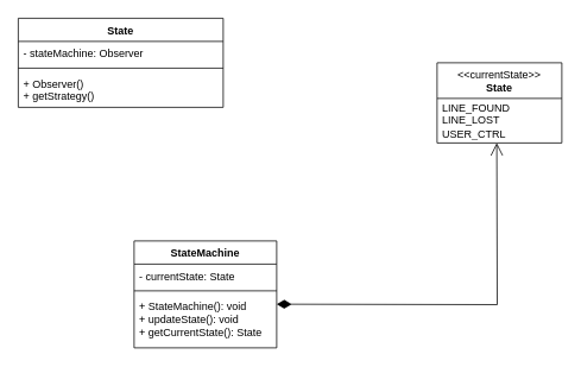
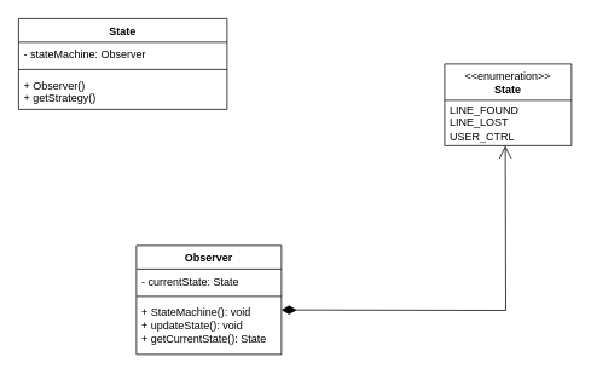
- <mxCell id="10" value="&amp;lt;&amp;lt;currentState&amp;gt;&amp;gt;&lt;br&gt;&lt;b&gt;State&lt;/b&gt;" style="swimlane;fontStyle=0;align=center;verticalAlign=top;childLayout=stackLayout;horizontal=1;startSize=40;horizontalStack=0;resizeParent=1;resizeParentMax=0;resizeLast=0;collapsible=0;marginBottom=0;html=1;whiteSpace=wrap;" vertex="1" parent="1"><mxGeometry x="490" y="70" width="140" height="90" as="geometry" /></mxCell>
+ <mxCell id="10" value="&amp;lt;&amp;lt;enumeration&amp;gt;&amp;gt;&lt;br&gt;&lt;b&gt;State&lt;/b&gt;" style="swimlane;fontStyle=0;align=center;verticalAlign=top;childLayout=stackLayout;horizontal=1;startSize=40;horizontalStack=0;resizeParent=1;resizeParentMax=0;resizeLast=0;collapsible=0;marginBottom=0;html=1;whiteSpace=wrap;" vertex="1" parent="1"><mxGeometry x="490" y="70" width="140" height="90" as="geometry" /></mxCell>
- <mxCell id="6" value="StateMachine" style="swimlane;fontStyle=1;align=center;verticalAlign=top;childLayout=stackLayout;horizontal=1;startSize=26;horizontalStack=0;resizeParent=1;resizeParentMax=0;resizeLast=0;collapsible=1;marginBottom=0;whiteSpace=wrap;html=1;" vertex="1" parent="1"><mxGeometry x="150" y="270" width="160" height="120" as="geometry" /></mxCell>
+ <mxCell id="6" value="Observer" style="swimlane;fontStyle=1;align=center;verticalAlign=top;childLayout=stackLayout;horizontal=1;startSize=26;horizontalStack=0;resizeParent=1;resizeParentMax=0;resizeLast=0;collapsible=1;marginBottom=0;whiteSpace=wrap;html=1;" vertex="1" parent="1"><mxGeometry x="150" y="270" width="160" height="120" as="geometry" /></mxCell>
